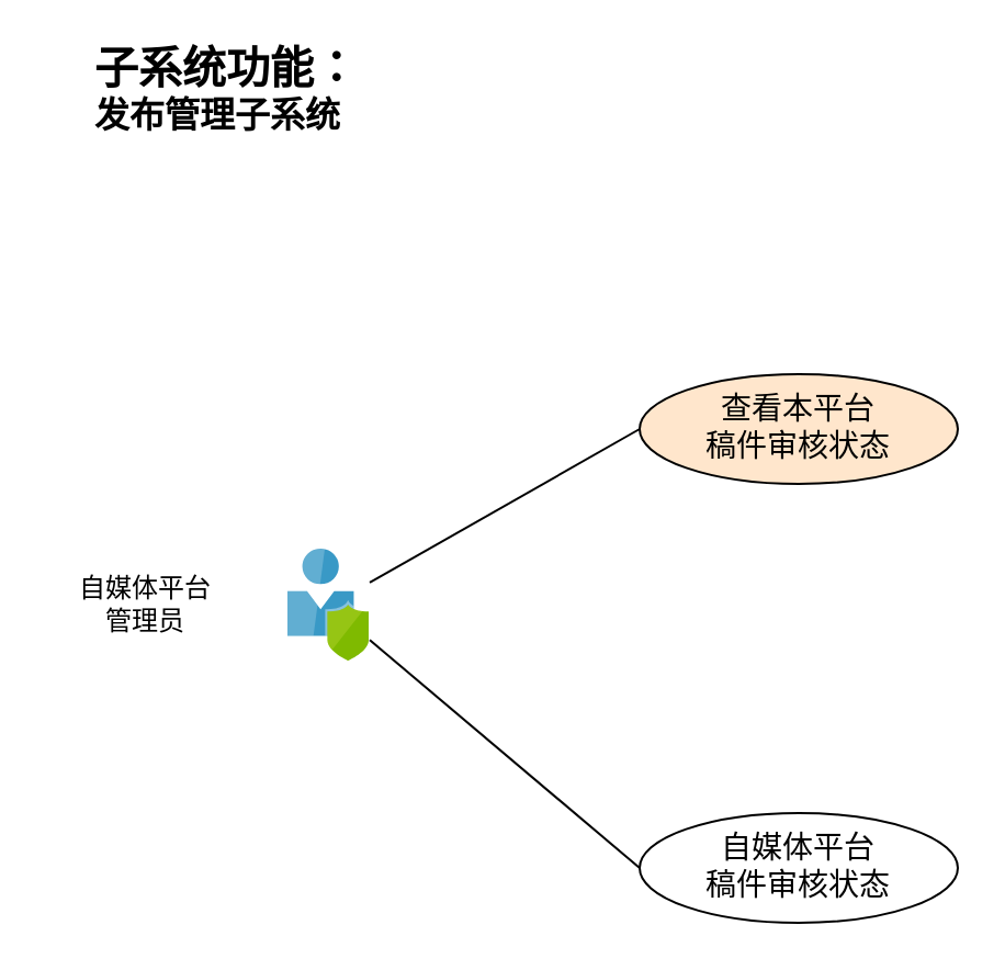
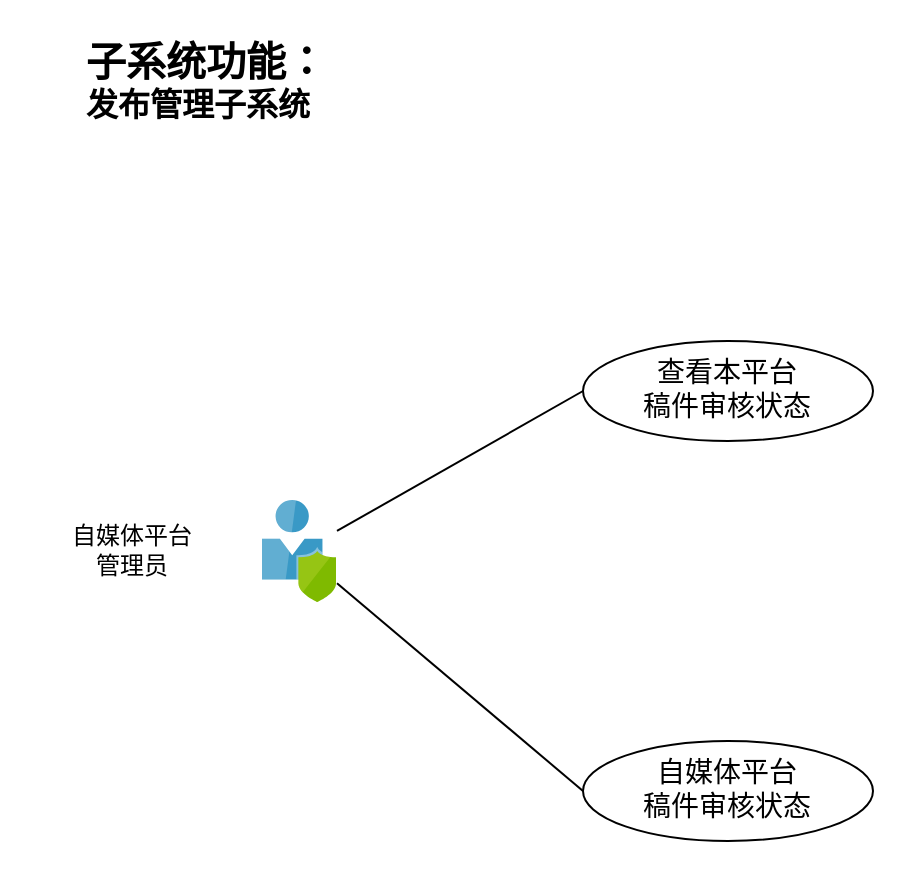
- <mxCell id="6" value="查看本平台&lt;br&gt;稿件审核状态" style="ellipse;whiteSpace=wrap;html=1;fontFamily=SF Mono;fontSize=14;fillColor=#ffe6cc;" parent="1" vertex="1"><mxGeometry x="291" y="170" width="145" height="50" as="geometry" /></mxCell>
+ <mxCell id="6" value="查看本平台&lt;br&gt;稿件审核状态" style="ellipse;whiteSpace=wrap;html=1;fontFamily=SF Mono;fontSize=14;" parent="1" vertex="1"><mxGeometry x="291" y="170" width="145" height="50" as="geometry" /></mxCell>
